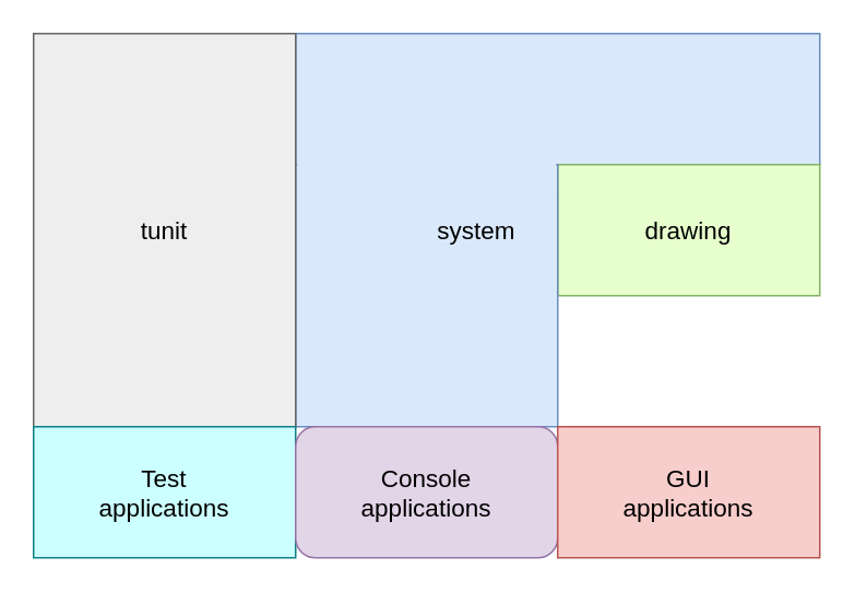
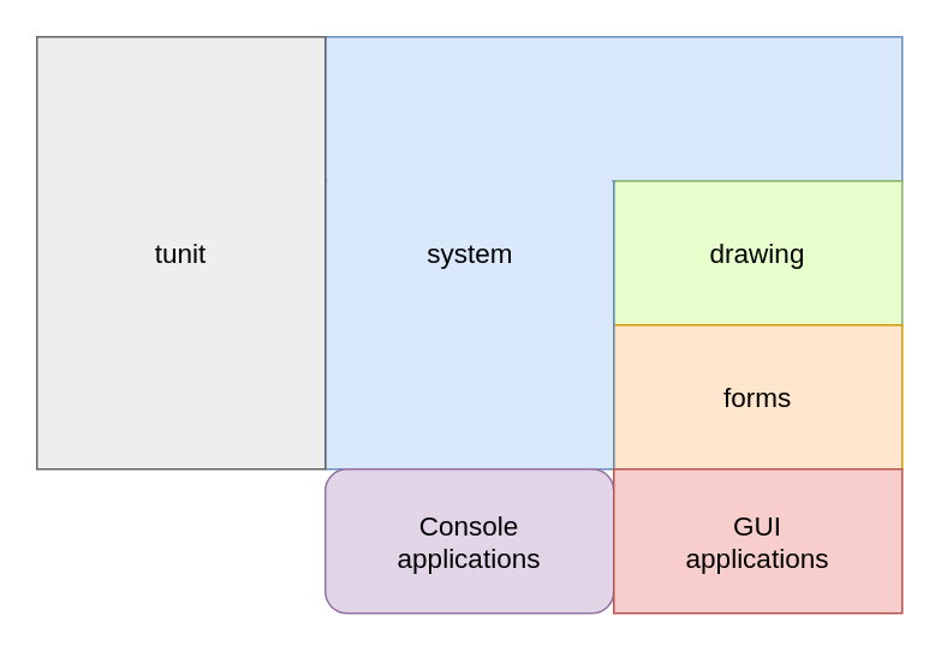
- <mxCell id="9" value="system" style="text;html=1;align=center;verticalAlign=middle;resizable=0;points=[];autosize=1;fontSize=15;" parent="1" vertex="1"><mxGeometry x="260" y="130" width="60" height="20" as="geometry" /></mxCell>
+ <mxCell id="9" value="system" style="text;html=1;align=center;verticalAlign=middle;resizable=0;points=[];autosize=1;fontSize=15;" parent="1" vertex="1"><mxGeometry x="230" y="130" width="60" height="20" as="geometry" /></mxCell>
+ <mxCell id="4" value="forms" style="rounded=0;whiteSpace=wrap;html=1;fillColor=#FFE6CC;strokeColor=#d79b00;fontSize=15;" parent="1" vertex="1"><mxGeometry x="340" y="180" width="160" height="80" as="geometry" /></mxCell>
- <mxCell id="7" value="&lt;span&gt;Test&lt;br&gt;applications&lt;br&gt;&lt;/span&gt;" style="rounded=0;whiteSpace=wrap;html=1;strokeColor=#0e8088;fontSize=15;fillColor=#CCFFFF;" parent="1" vertex="1"><mxGeometry x="20" y="260" width="160" height="80" as="geometry" /></mxCell>
